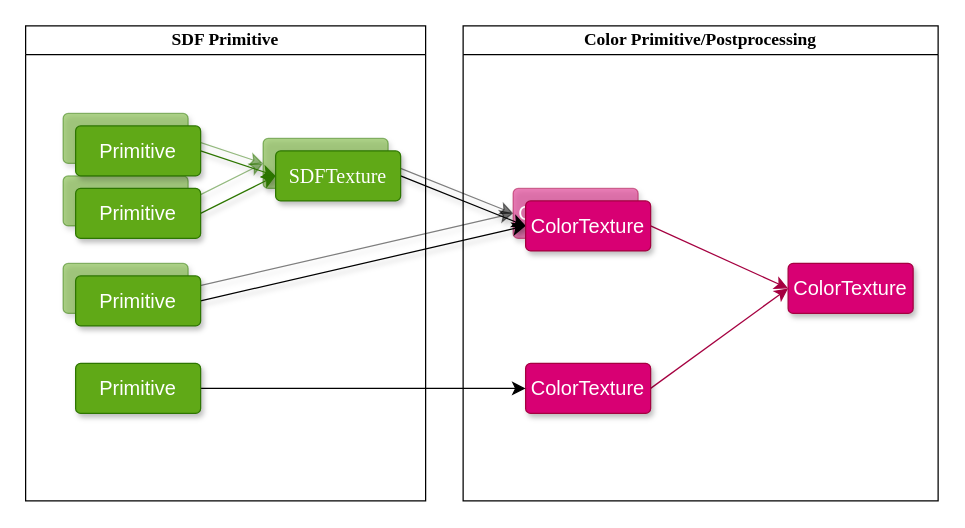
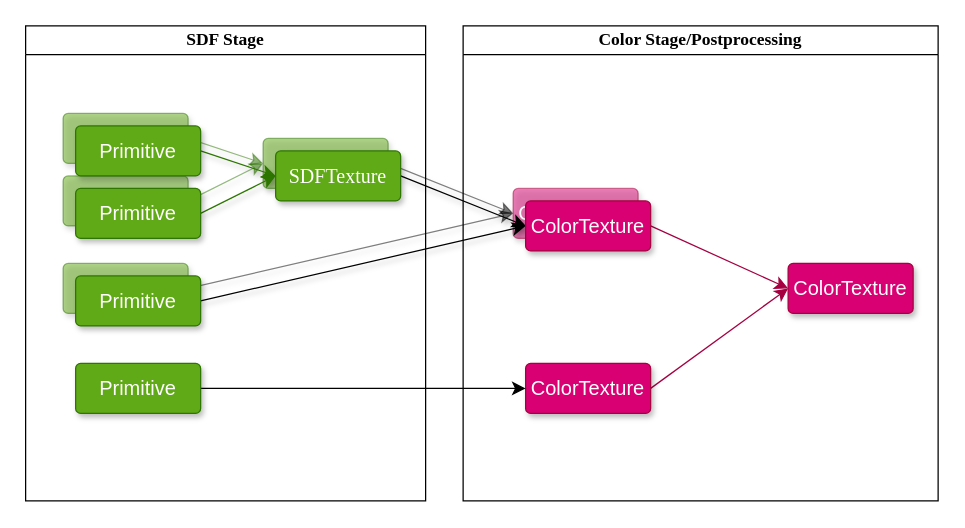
- <mxCell id="2" value="&lt;font style=&quot;font-size: 14px;&quot;&gt;SDF Primitive&lt;/font&gt;" style="swimlane;whiteSpace=wrap;html=1;fontFamily=SF UI Display;" vertex="1" parent="1"><mxGeometry x="20" y="20" width="320" height="380" as="geometry" /></mxCell>
+ <mxCell id="2" value="&lt;font style=&quot;font-size: 14px;&quot;&gt;SDF Stage&lt;/font&gt;" style="swimlane;whiteSpace=wrap;html=1;fontFamily=SF UI Display;" vertex="1" parent="1"><mxGeometry x="20" y="20" width="320" height="380" as="geometry" /></mxCell>
- <mxCell id="3" value="&lt;font style=&quot;font-size: 14px;&quot; face=&quot;SF UI Display&quot;&gt;Color Primitive/Postprocessing&lt;/font&gt;" style="swimlane;whiteSpace=wrap;html=1;" vertex="1" parent="1"><mxGeometry x="370" y="20" width="380" height="380" as="geometry" /></mxCell>
+ <mxCell id="3" value="&lt;font style=&quot;font-size: 14px;&quot; face=&quot;SF UI Display&quot;&gt;Color Stage/Postprocessing&lt;/font&gt;" style="swimlane;whiteSpace=wrap;html=1;" vertex="1" parent="1"><mxGeometry x="370" y="20" width="380" height="380" as="geometry" /></mxCell>
